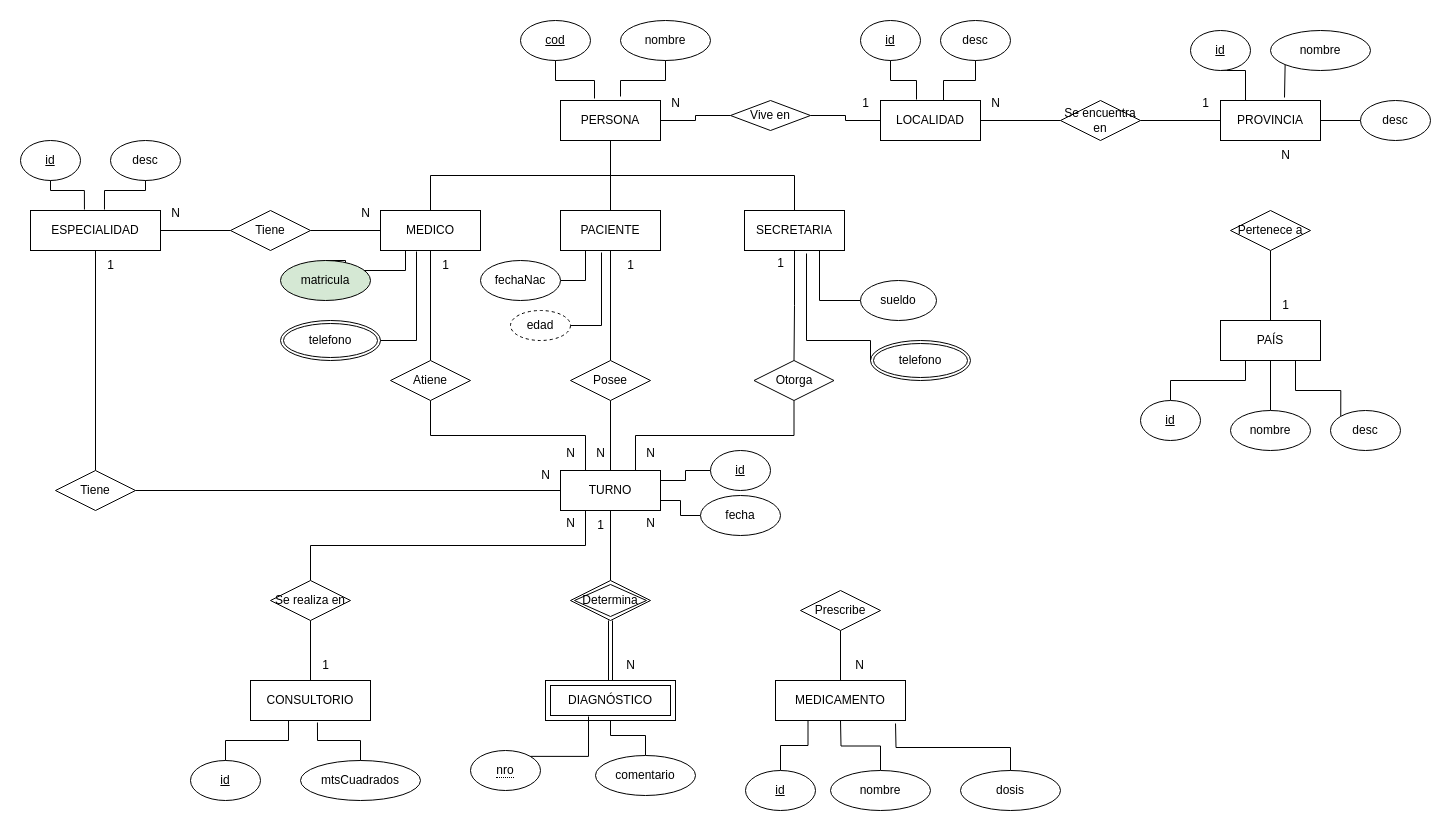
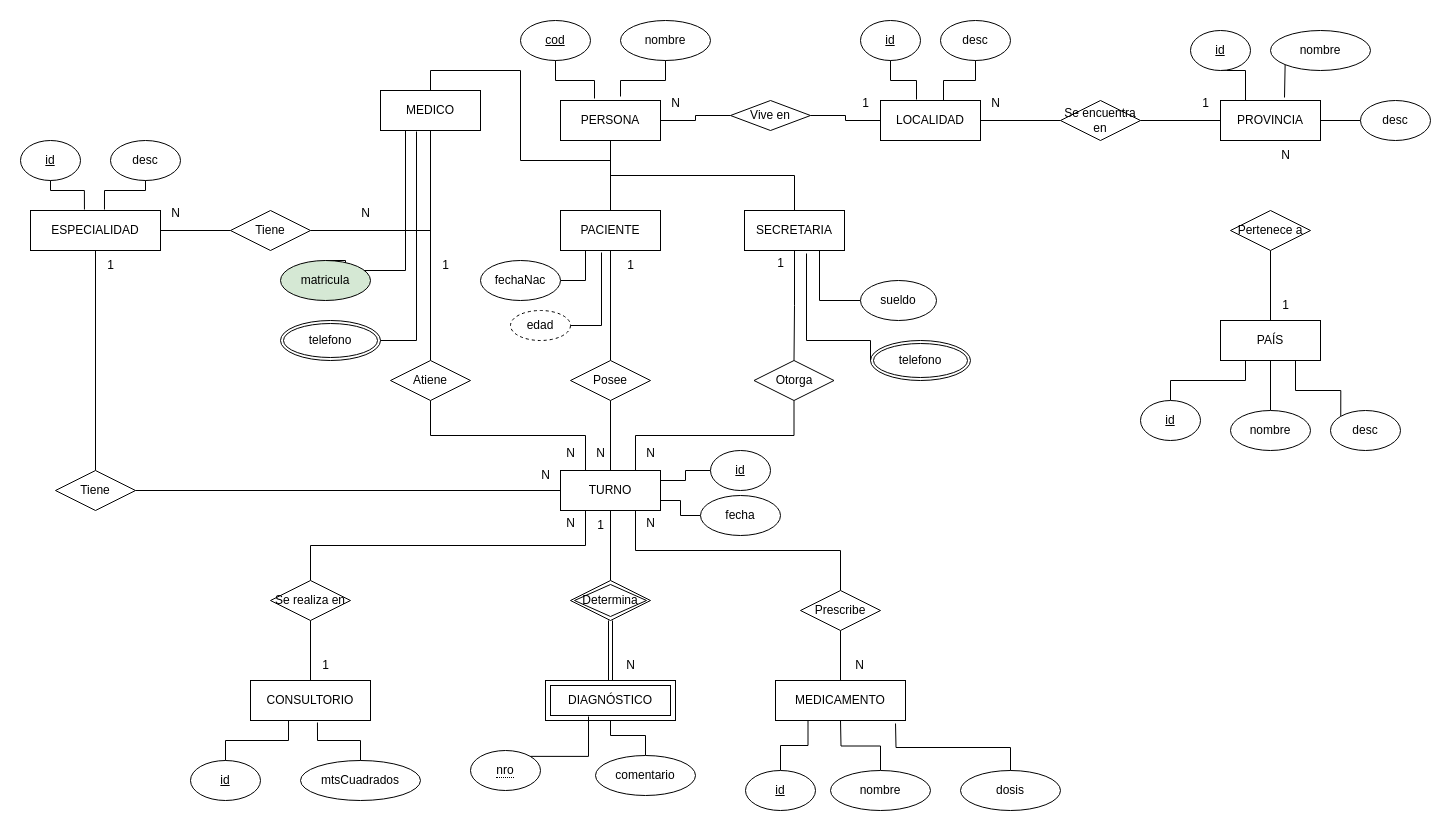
- <mxCell id="12" value="MEDICO" style="whiteSpace=wrap;html=1;align=center;" vertex="1" parent="1"><mxGeometry y="210" width="100" height="40" as="geometry" x="380" /></mxCell>
+ <mxCell id="12" value="MEDICO" style="whiteSpace=wrap;html=1;align=center;" vertex="1" parent="1"><mxGeometry x="380" y="90" width="100" height="40" as="geometry" /></mxCell>
+ <mxCell id="37" style="edgeStyle=orthogonalEdgeStyle;rounded=0;orthogonalLoop=1;jettySize=auto;html=1;exitX=0.75;exitY=1;exitDx=0;exitDy=0;endArrow=none;endFill=0;" edge="1" parent="1" source="38" target="107"><mxGeometry relative="1" as="geometry" /></mxCell>
